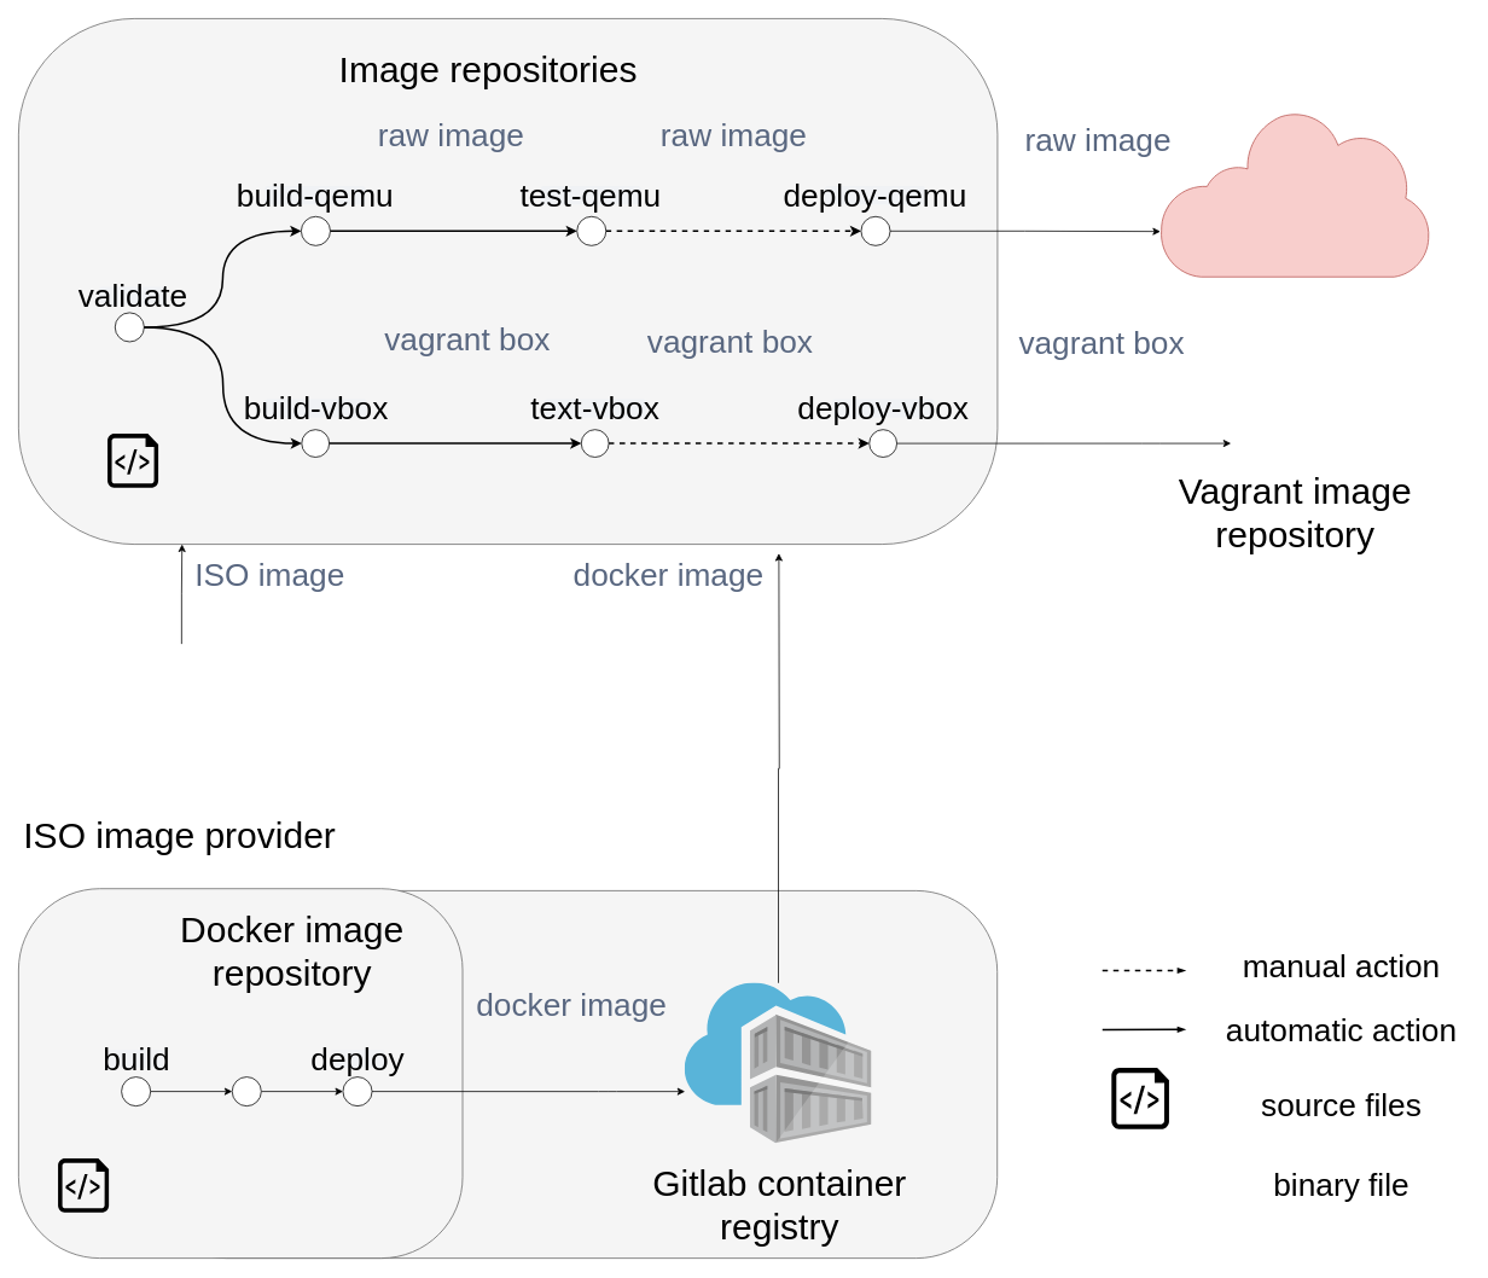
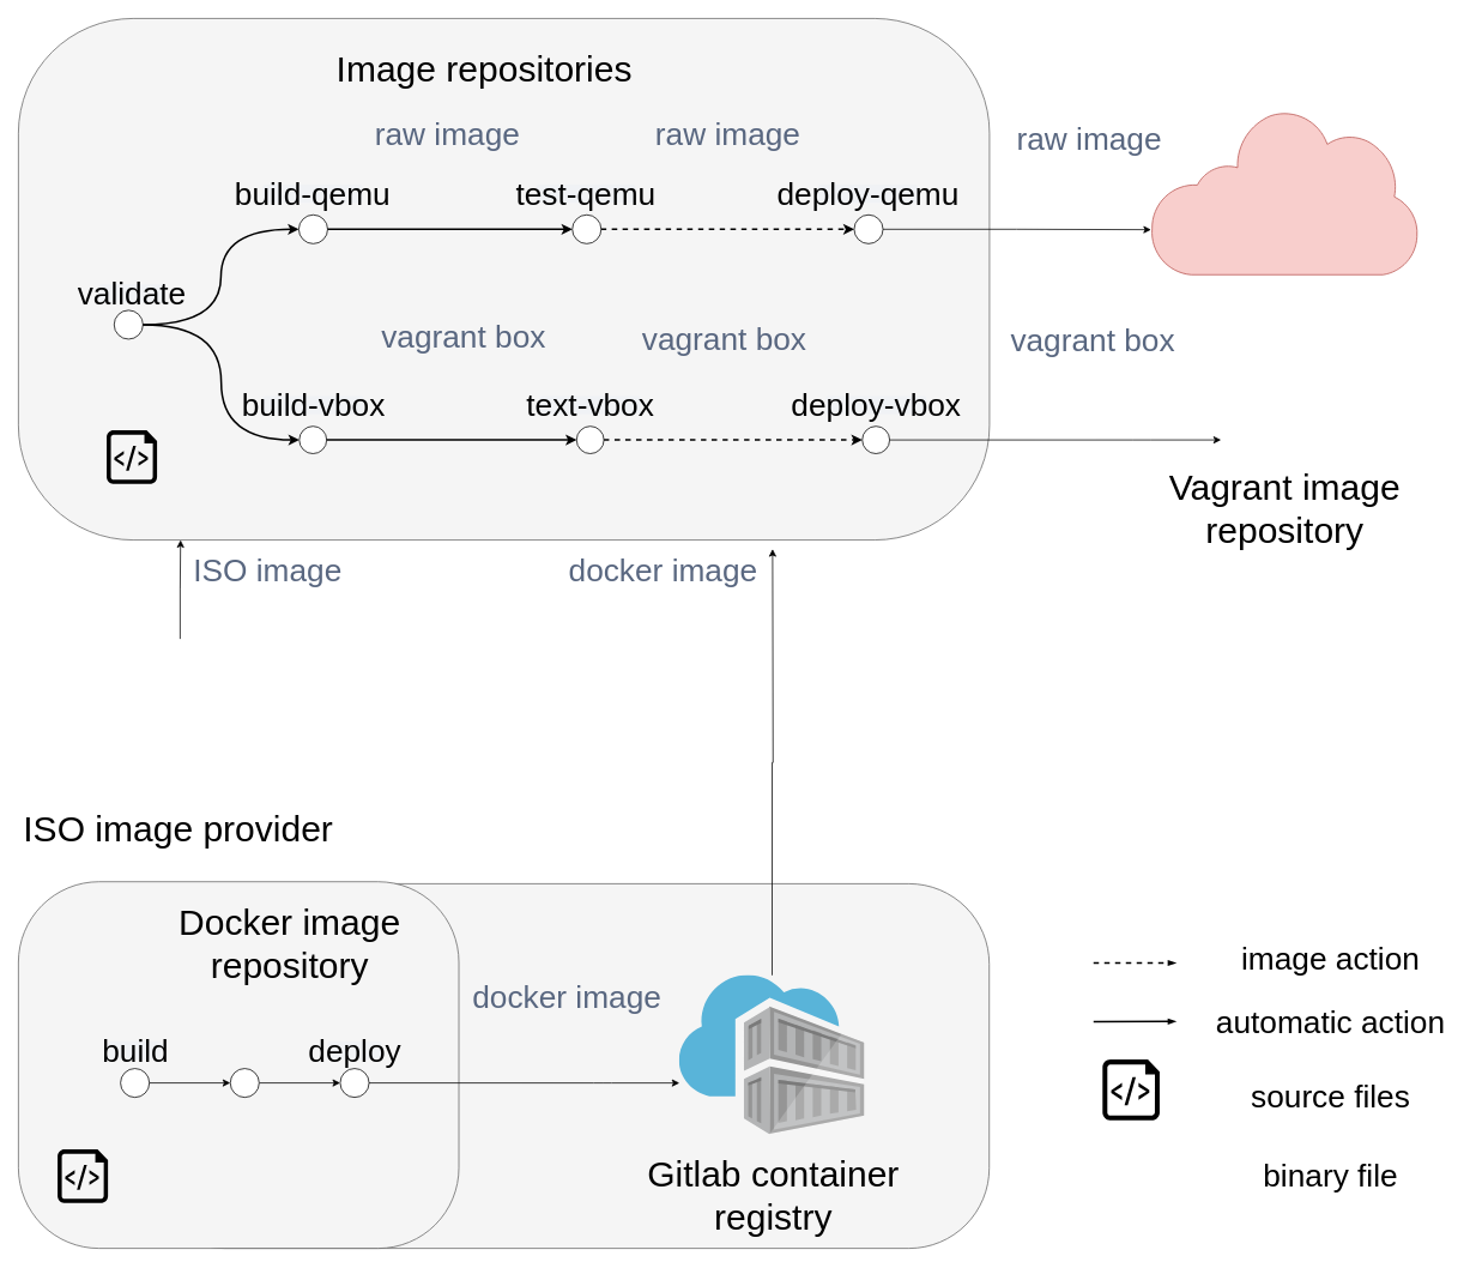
- <mxCell id="96" value="&lt;font style=&quot;font-size: 35px&quot;&gt;manual action&lt;/font&gt;" style="text;html=1;strokeColor=none;fillColor=none;align=center;verticalAlign=middle;whiteSpace=wrap;rounded=0;sketch=0;fontSize=31;" parent="1" vertex="1"><mxGeometry x="1340" y="1038.79" width="280" height="52.65" as="geometry" /></mxCell>
+ <mxCell id="96" value="&lt;font style=&quot;font-size: 35px&quot;&gt;image action&lt;/font&gt;" style="text;html=1;strokeColor=none;fillColor=none;align=center;verticalAlign=middle;whiteSpace=wrap;rounded=0;sketch=0;fontSize=31;" parent="1" vertex="1"><mxGeometry x="1340" y="1038.79" width="280" height="52.65" as="geometry" /></mxCell>
